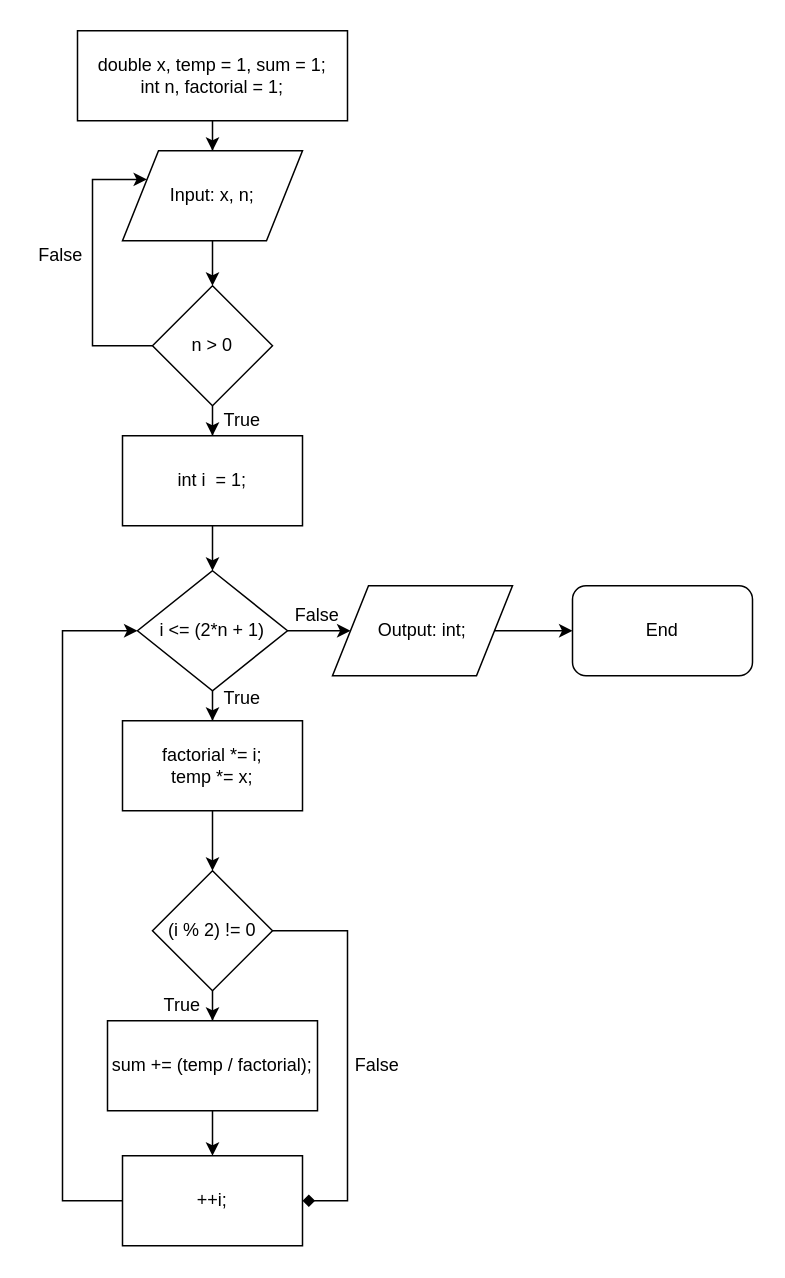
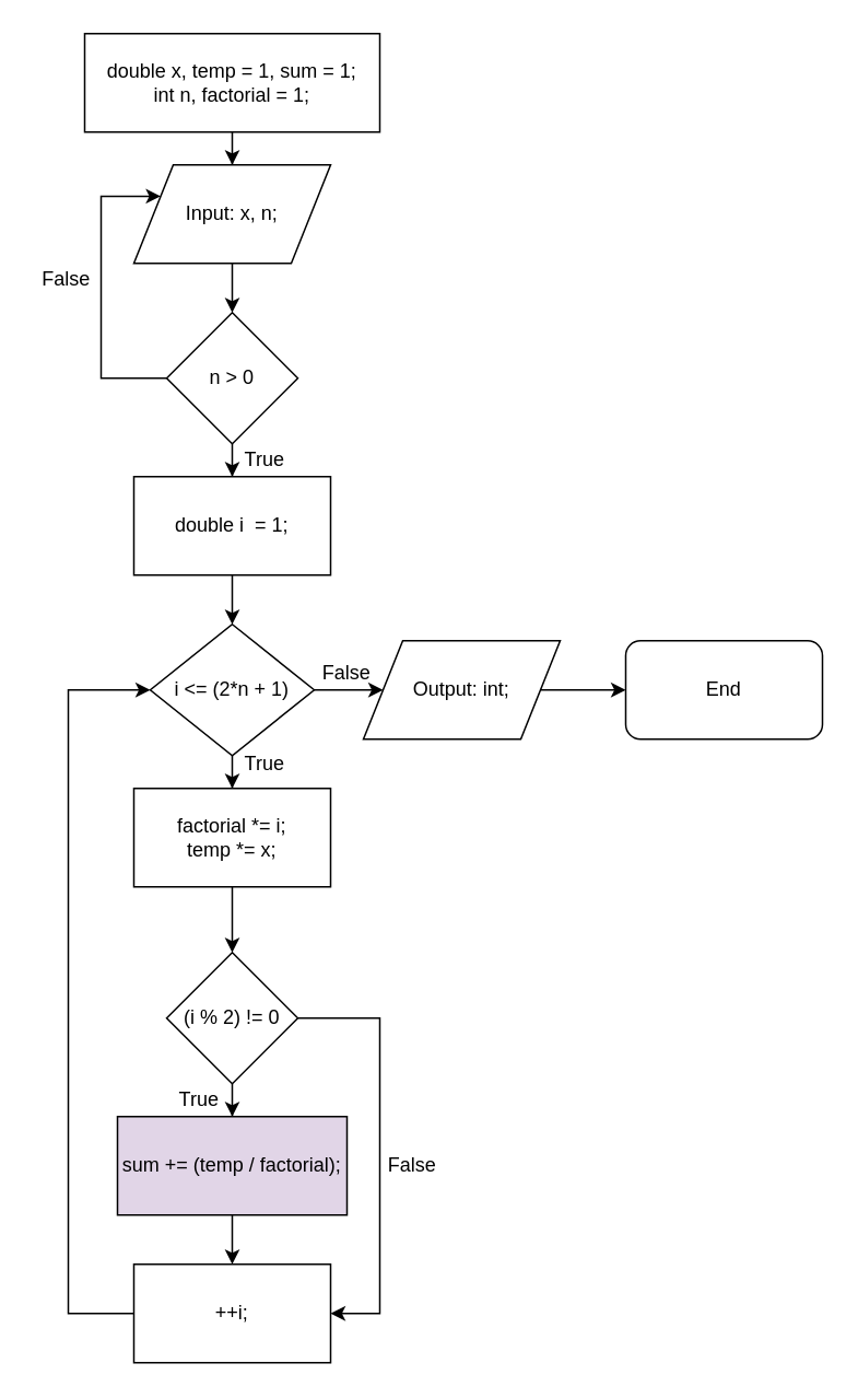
- <mxCell id="10" value="int i&amp;nbsp; = 1;" style="rounded=0;whiteSpace=wrap;html=1;" vertex="1" parent="1"><mxGeometry x="81" y="290" width="120" height="60" as="geometry" /></mxCell>
+ <mxCell id="10" value="double i&amp;nbsp; = 1;" style="rounded=0;whiteSpace=wrap;html=1;" vertex="1" parent="1"><mxGeometry x="81" y="290" width="120" height="60" as="geometry" /></mxCell>
- <mxCell id="20" value="sum += (temp / factorial);" style="rounded=0;whiteSpace=wrap;html=1;" vertex="1" parent="1"><mxGeometry x="71" y="680" width="140" height="60" as="geometry" /></mxCell>
+ <mxCell id="20" value="sum += (temp / factorial);" style="rounded=0;whiteSpace=wrap;html=1;fillColor=#e1d5e7;" vertex="1" parent="1"><mxGeometry x="71" y="680" width="140" height="60" as="geometry" /></mxCell>
- <mxCell id="17" value="" style="edgeStyle=orthogonalEdgeStyle;rounded=0;orthogonalLoop=1;jettySize=auto;html=1;entryX=1;entryY=0.5;entryDx=0;entryDy=0;endArrow=diamond;" edge="1" parent="1" source="18" target="28"><mxGeometry relative="1" as="geometry"><mxPoint x="261" y="620" as="targetPoint" /><Array as="points"><mxPoint x="231" y="620" /><mxPoint x="231" y="800" /></Array></mxGeometry></mxCell>
+ <mxCell id="17" value="" style="edgeStyle=orthogonalEdgeStyle;rounded=0;orthogonalLoop=1;jettySize=auto;html=1;entryX=1;entryY=0.5;entryDx=0;entryDy=0;" edge="1" parent="1" source="18" target="28"><mxGeometry relative="1" as="geometry"><mxPoint x="261" y="620" as="targetPoint" /><Array as="points"><mxPoint x="231" y="620" /><mxPoint x="231" y="800" /></Array></mxGeometry></mxCell>
